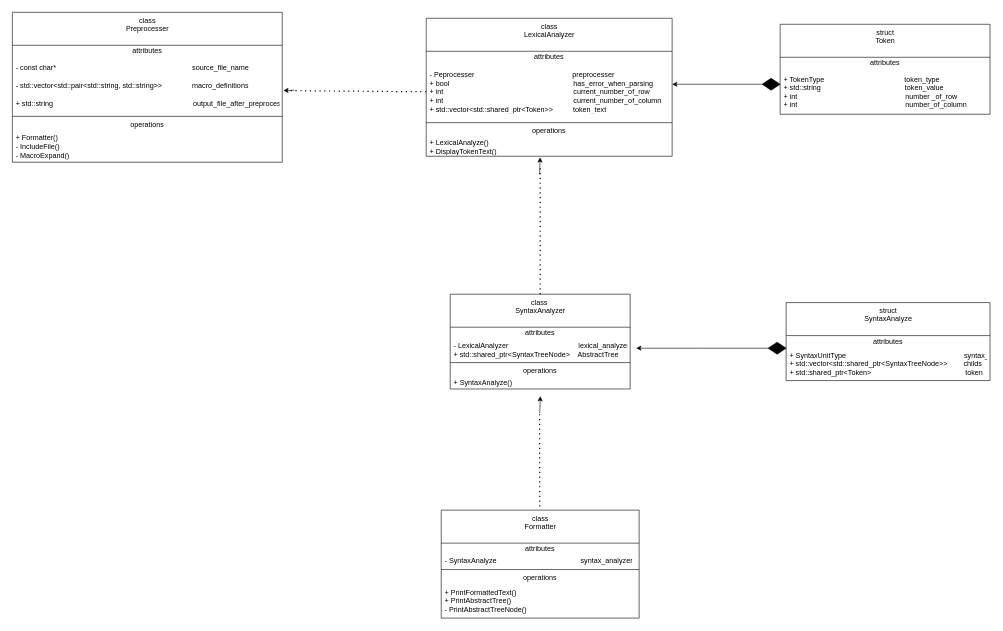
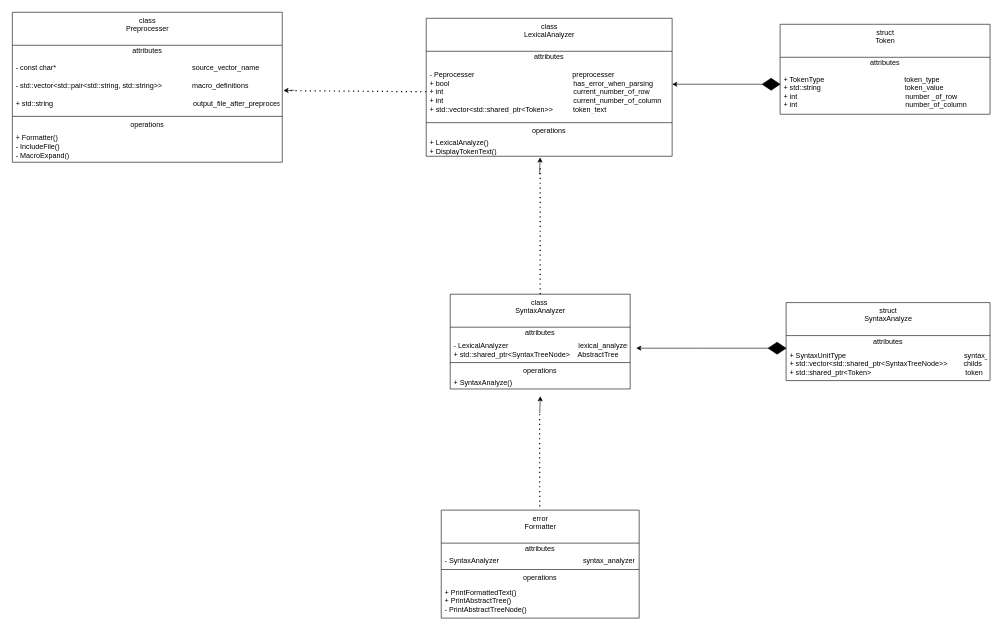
- <mxCell id="4" value="- const char*&amp;nbsp; &amp;nbsp; &amp;nbsp; &amp;nbsp; &amp;nbsp; &amp;nbsp; &amp;nbsp; &amp;nbsp; &amp;nbsp; &amp;nbsp; &amp;nbsp; &amp;nbsp; &amp;nbsp; &amp;nbsp; &amp;nbsp; &amp;nbsp; &amp;nbsp; &amp;nbsp; &amp;nbsp; &amp;nbsp; &amp;nbsp; &amp;nbsp; &amp;nbsp; &amp;nbsp; &amp;nbsp; &amp;nbsp; &amp;nbsp; &amp;nbsp; &amp;nbsp; &amp;nbsp; &amp;nbsp; &amp;nbsp; &amp;nbsp; &amp;nbsp; source_file_name" style="text;html=1;strokeColor=none;fillColor=none;align=left;verticalAlign=middle;spacingLeft=4;spacingRight=4;overflow=hidden;rotatable=0;points=[[0,0.5],[1,0.5]];portConstraint=eastwest;" vertex="1" parent="2"><mxGeometry y="75" width="450" height="35" as="geometry" /></mxCell>
+ <mxCell id="4" value="- const char*&amp;nbsp; &amp;nbsp; &amp;nbsp; &amp;nbsp; &amp;nbsp; &amp;nbsp; &amp;nbsp; &amp;nbsp; &amp;nbsp; &amp;nbsp; &amp;nbsp; &amp;nbsp; &amp;nbsp; &amp;nbsp; &amp;nbsp; &amp;nbsp; &amp;nbsp; &amp;nbsp; &amp;nbsp; &amp;nbsp; &amp;nbsp; &amp;nbsp; &amp;nbsp; &amp;nbsp; &amp;nbsp; &amp;nbsp; &amp;nbsp; &amp;nbsp; &amp;nbsp; &amp;nbsp; &amp;nbsp; &amp;nbsp; &amp;nbsp; &amp;nbsp; source_vector_name" style="text;html=1;strokeColor=none;fillColor=none;align=left;verticalAlign=middle;spacingLeft=4;spacingRight=4;overflow=hidden;rotatable=0;points=[[0,0.5],[1,0.5]];portConstraint=eastwest;" vertex="1" parent="2"><mxGeometry y="75" width="450" height="35" as="geometry" /></mxCell>
- <mxCell id="28" value="class&lt;br&gt;Formatter" style="swimlane;fontStyle=0;align=center;verticalAlign=top;childLayout=stackLayout;horizontal=1;startSize=55;horizontalStack=0;resizeParent=1;resizeParentMax=0;resizeLast=0;collapsible=0;marginBottom=0;html=1;fontColor=#000000;" vertex="1" parent="1"><mxGeometry x="735" y="850" width="330" height="180" as="geometry" /></mxCell>
+ <mxCell id="28" value="error&lt;br&gt;Formatter" style="swimlane;fontStyle=0;align=center;verticalAlign=top;childLayout=stackLayout;horizontal=1;startSize=55;horizontalStack=0;resizeParent=1;resizeParentMax=0;resizeLast=0;collapsible=0;marginBottom=0;html=1;fontColor=#000000;" vertex="1" parent="1"><mxGeometry x="735" y="850" width="330" height="180" as="geometry" /></mxCell>
- <mxCell id="30" value="- SyntaxAnalyze&amp;nbsp; &amp;nbsp; &amp;nbsp; &amp;nbsp; &amp;nbsp; &amp;nbsp; &amp;nbsp; &amp;nbsp; &amp;nbsp; &amp;nbsp; &amp;nbsp; &amp;nbsp; &amp;nbsp; &amp;nbsp; &amp;nbsp; &amp;nbsp; &amp;nbsp; &amp;nbsp; &amp;nbsp; &amp;nbsp; &amp;nbsp; syntax_analyzer" style="text;html=1;strokeColor=none;fillColor=none;align=left;verticalAlign=middle;spacingLeft=4;spacingRight=4;overflow=hidden;rotatable=0;points=[[0,0.5],[1,0.5]];portConstraint=eastwest;" vertex="1" parent="28"><mxGeometry y="75" width="330" height="20" as="geometry" /></mxCell>
+ <mxCell id="30" value="- SyntaxAnalyzer&amp;nbsp; &amp;nbsp; &amp;nbsp; &amp;nbsp; &amp;nbsp; &amp;nbsp; &amp;nbsp; &amp;nbsp; &amp;nbsp; &amp;nbsp; &amp;nbsp; &amp;nbsp; &amp;nbsp; &amp;nbsp; &amp;nbsp; &amp;nbsp; &amp;nbsp; &amp;nbsp; &amp;nbsp; &amp;nbsp; &amp;nbsp; syntax_analyzer" style="text;html=1;strokeColor=none;fillColor=none;align=left;verticalAlign=middle;spacingLeft=4;spacingRight=4;overflow=hidden;rotatable=0;points=[[0,0.5],[1,0.5]];portConstraint=eastwest;" vertex="1" parent="28"><mxGeometry y="75" width="330" height="20" as="geometry" /></mxCell>
